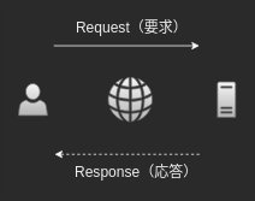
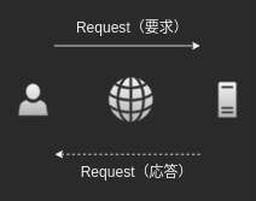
- <mxCell id="9" value="Response（応答）" style="text;html=1;resizable=0;autosize=1;align=center;verticalAlign=middle;points=[];fillColor=none;strokeColor=none;rounded=0;fontSize=16;fontColor=#f0f0f0;" vertex="1" parent="1"><mxGeometry x="75" y="180" width="150" height="20" as="geometry" /></mxCell>
+ <mxCell id="9" value="Request（応答）" style="text;html=1;resizable=0;autosize=1;align=center;verticalAlign=middle;points=[];fillColor=none;strokeColor=none;rounded=0;fontSize=16;fontColor=#f0f0f0;" vertex="1" parent="1"><mxGeometry x="75" y="180" width="150" height="20" as="geometry" /></mxCell>
